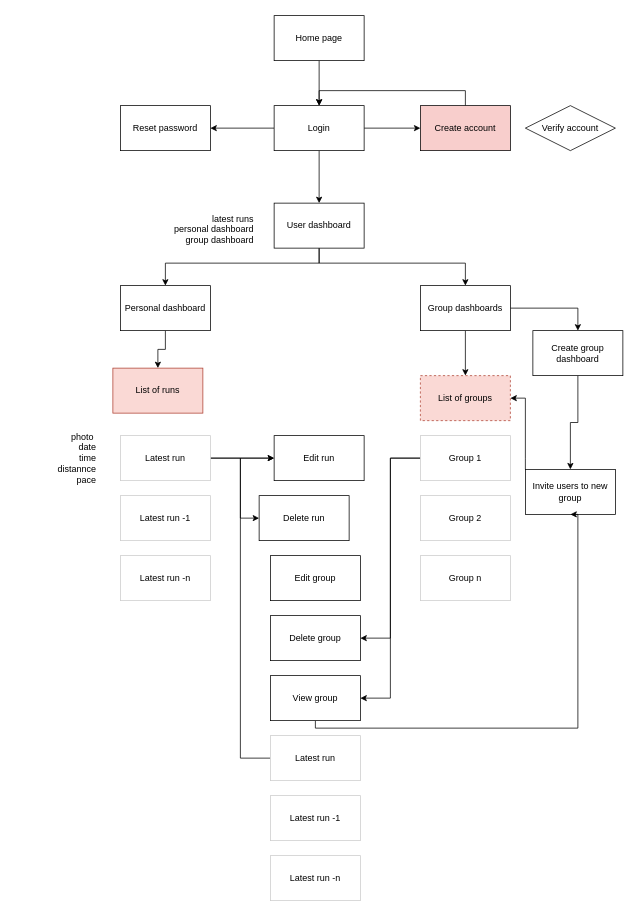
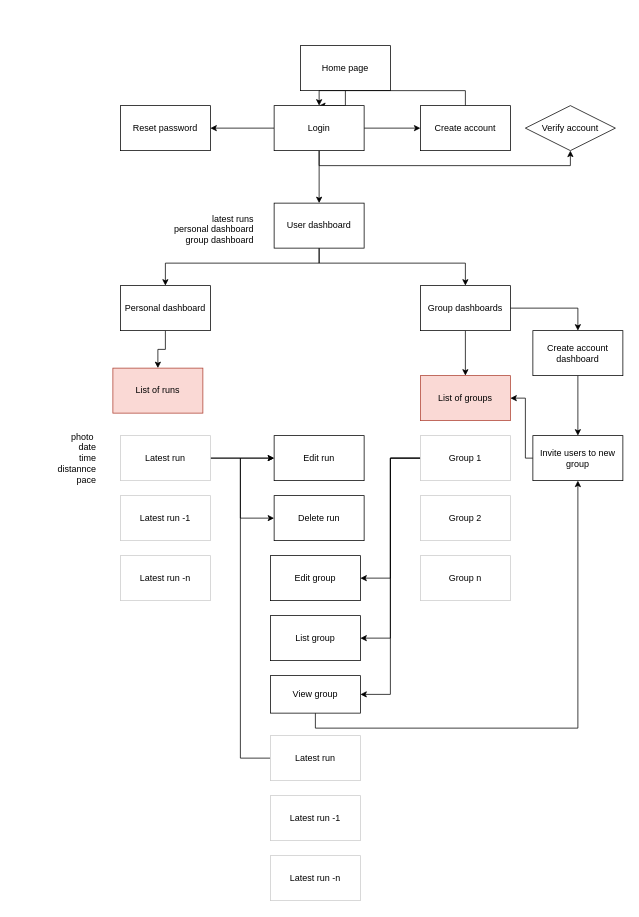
- <mxCell id="3" value="Home page" style="rounded=0;whiteSpace=wrap;html=1;" vertex="1" parent="1"><mxGeometry x="365" y="20" width="120" height="60" as="geometry" /></mxCell>
+ <mxCell id="3" value="Home page" style="rounded=0;whiteSpace=wrap;html=1;" vertex="1" parent="1"><mxGeometry x="400" y="60" width="120" height="60" as="geometry" /></mxCell>
- <mxCell id="10" value="Create account" style="rounded=0;whiteSpace=wrap;html=1;fillColor=#f8cecc;" vertex="1" parent="1"><mxGeometry x="560" y="140" width="120" height="60" as="geometry" /></mxCell>
+ <mxCell id="10" value="Create account" style="rounded=0;whiteSpace=wrap;html=1;" vertex="1" parent="1"><mxGeometry x="560" y="140" width="120" height="60" as="geometry" /></mxCell>
+ <mxCell id="6" style="edgeStyle=orthogonalEdgeStyle;rounded=0;orthogonalLoop=1;jettySize=auto;html=1;entryX=0.5;entryY=1;entryDx=0;entryDy=0;" edge="1" parent="1" source="8" target="12"><mxGeometry relative="1" as="geometry"><Array as="points"><mxPoint x="425" y="220" /><mxPoint x="760" y="220" /></Array></mxGeometry></mxCell>
- <mxCell id="32" value="Create group dashboard" style="rounded=0;whiteSpace=wrap;html=1;" vertex="1" parent="1"><mxGeometry x="710" y="440" width="120" height="60" as="geometry" /></mxCell>
+ <mxCell id="32" value="Create account dashboard" style="rounded=0;whiteSpace=wrap;html=1;" vertex="1" parent="1"><mxGeometry x="710" y="440" width="120" height="60" as="geometry" /></mxCell>
- <mxCell id="33" value="List of groups" style="rounded=0;whiteSpace=wrap;html=1;fillColor=#fad9d5;strokeColor=#ae4132;dashed=1;" vertex="1" parent="1"><mxGeometry x="560" y="500" width="120" height="60" as="geometry" /></mxCell>
+ <mxCell id="33" value="List of groups" style="rounded=0;whiteSpace=wrap;html=1;fillColor=#fad9d5;strokeColor=#ae4132;" vertex="1" parent="1"><mxGeometry x="560" y="500" width="120" height="60" as="geometry" /></mxCell>
- <mxCell id="43" value="Invite users to new group" style="rounded=0;whiteSpace=wrap;html=1;" vertex="1" parent="1"><mxGeometry x="700" y="625" width="120" height="60" as="geometry" /></mxCell>
+ <mxCell id="43" value="Invite users to new group" style="rounded=0;whiteSpace=wrap;html=1;" vertex="1" parent="1"><mxGeometry x="710" y="580" width="120" height="60" as="geometry" /></mxCell>
- <mxCell id="30" value="Delete run" style="rounded=0;whiteSpace=wrap;html=1;" vertex="1" parent="1"><mxGeometry x="345" y="660" width="120" height="60" as="geometry" /></mxCell>
+ <mxCell id="30" value="Delete run" style="rounded=0;whiteSpace=wrap;html=1;" vertex="1" parent="1"><mxGeometry x="365" y="660" width="120" height="60" as="geometry" /></mxCell>
+ <mxCell id="34" style="edgeStyle=orthogonalEdgeStyle;rounded=0;orthogonalLoop=1;jettySize=auto;html=1;entryX=1;entryY=0.5;entryDx=0;entryDy=0;" edge="1" parent="1" source="37" target="40"><mxGeometry relative="1" as="geometry" /></mxCell>
- <mxCell id="41" value="Delete group" style="rounded=0;whiteSpace=wrap;html=1;" vertex="1" parent="1"><mxGeometry x="360" y="820" width="120" height="60" as="geometry" /></mxCell>
+ <mxCell id="41" value="List group" style="rounded=0;whiteSpace=wrap;html=1;" vertex="1" parent="1"><mxGeometry x="360" y="820" width="120" height="60" as="geometry" /></mxCell>
- <mxCell id="45" value="View group" style="rounded=0;whiteSpace=wrap;html=1;" vertex="1" parent="1"><mxGeometry x="360" y="900" width="120" height="60" as="geometry" /></mxCell>
+ <mxCell id="45" value="View group" style="rounded=0;whiteSpace=wrap;html=1;" vertex="1" parent="1"><mxGeometry x="360" y="900" width="120" height="50" as="geometry" /></mxCell>
